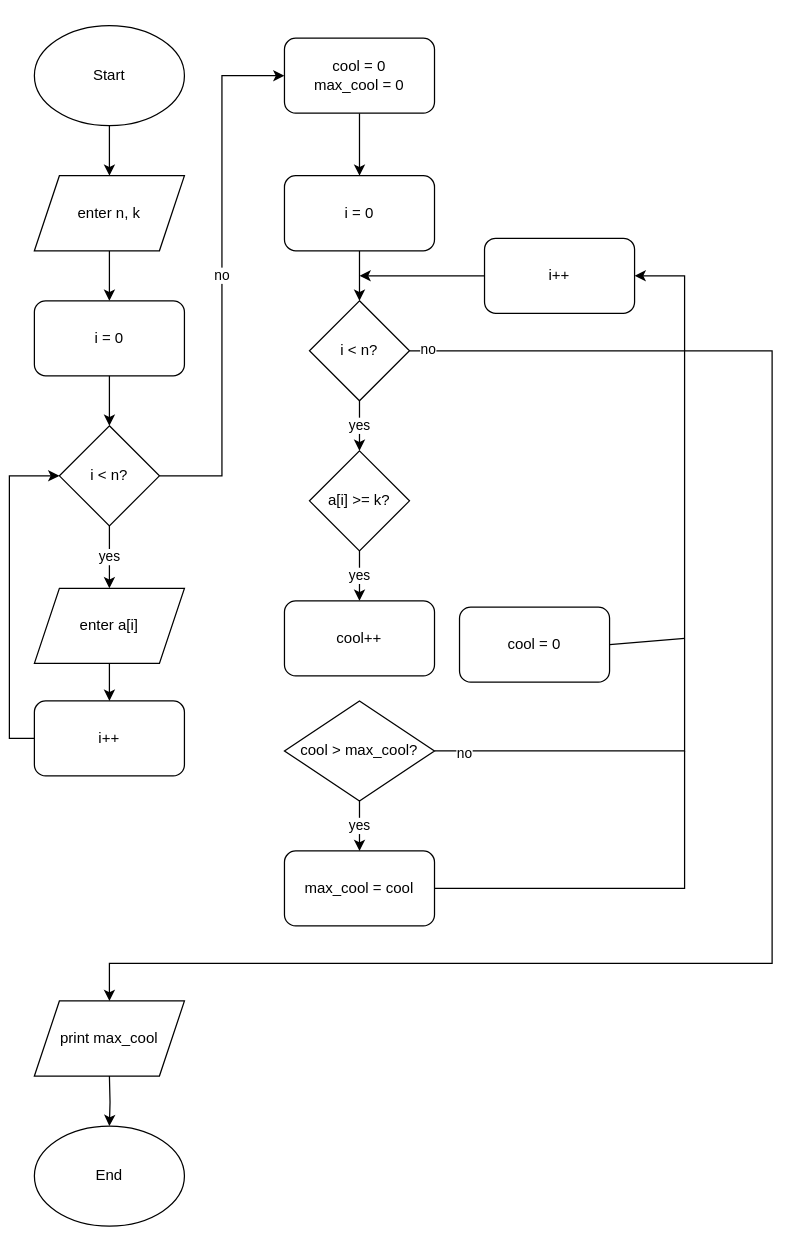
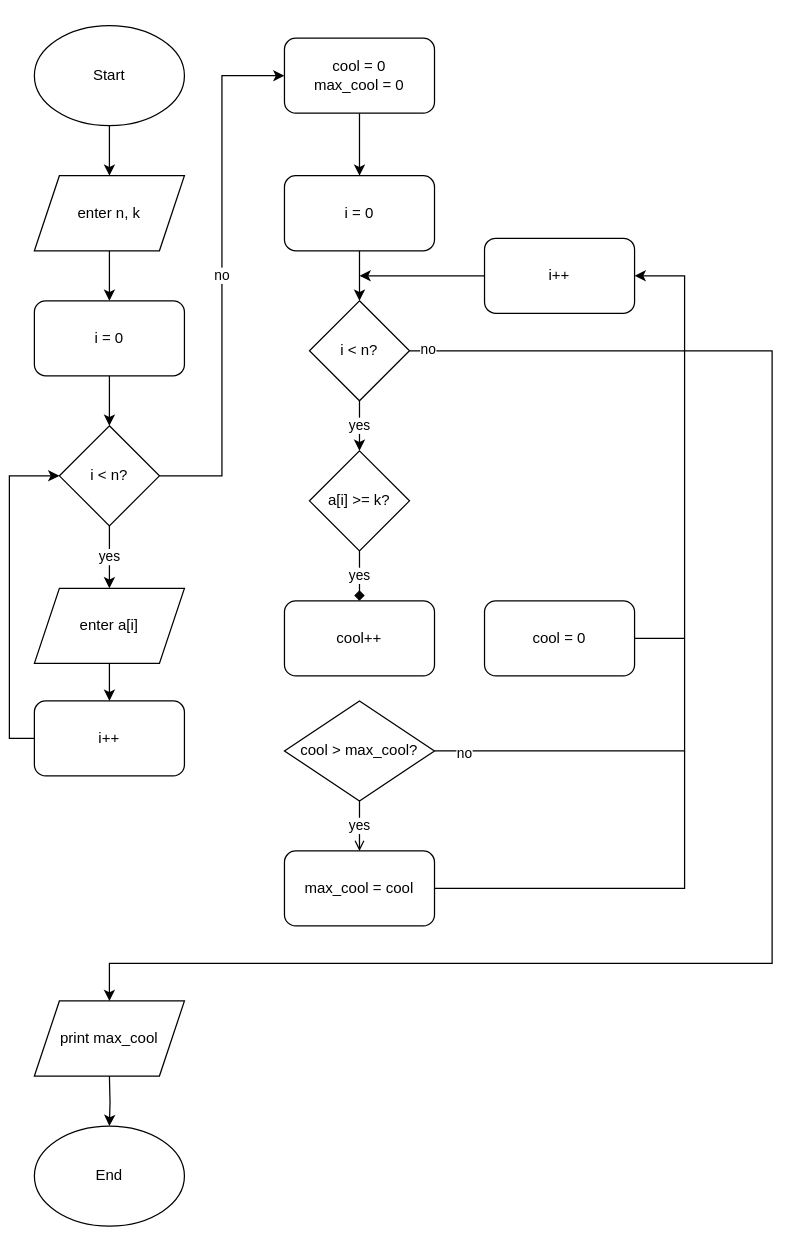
- <mxCell id="25" value="yes" style="edgeStyle=orthogonalEdgeStyle;rounded=0;orthogonalLoop=1;jettySize=auto;html=1;exitX=0.5;exitY=1;exitDx=0;exitDy=0;entryX=0.5;entryY=0;entryDx=0;entryDy=0;" edge="1" parent="1" source="26" target="27"><mxGeometry relative="1" as="geometry" /></mxCell>
+ <mxCell id="25" value="yes" style="edgeStyle=orthogonalEdgeStyle;rounded=0;orthogonalLoop=1;jettySize=auto;html=1;exitX=0.5;exitY=1;exitDx=0;exitDy=0;entryX=0.5;entryY=0;entryDx=0;entryDy=0;endArrow=diamond;" edge="1" parent="1" source="26" target="27"><mxGeometry relative="1" as="geometry" /></mxCell>
- <mxCell id="31" value="cool = 0" style="rounded=1;whiteSpace=wrap;html=1;" vertex="1" parent="1"><mxGeometry x="360" y="485" width="120" height="60" as="geometry" /></mxCell>
+ <mxCell id="31" value="cool = 0" style="rounded=1;whiteSpace=wrap;html=1;" vertex="1" parent="1"><mxGeometry x="380" y="480" width="120" height="60" as="geometry" /></mxCell>
- <mxCell id="28" value="yes" style="edgeStyle=orthogonalEdgeStyle;rounded=0;orthogonalLoop=1;jettySize=auto;html=1;exitX=0.5;exitY=1;exitDx=0;exitDy=0;entryX=0.5;entryY=0;entryDx=0;entryDy=0;" edge="1" parent="1" source="29" target="30"><mxGeometry relative="1" as="geometry" /></mxCell>
+ <mxCell id="28" value="yes" style="edgeStyle=orthogonalEdgeStyle;rounded=0;orthogonalLoop=1;jettySize=auto;html=1;exitX=0.5;exitY=1;exitDx=0;exitDy=0;entryX=0.5;entryY=0;entryDx=0;entryDy=0;endArrow=open;" edge="1" parent="1" source="29" target="30"><mxGeometry relative="1" as="geometry" /></mxCell>
